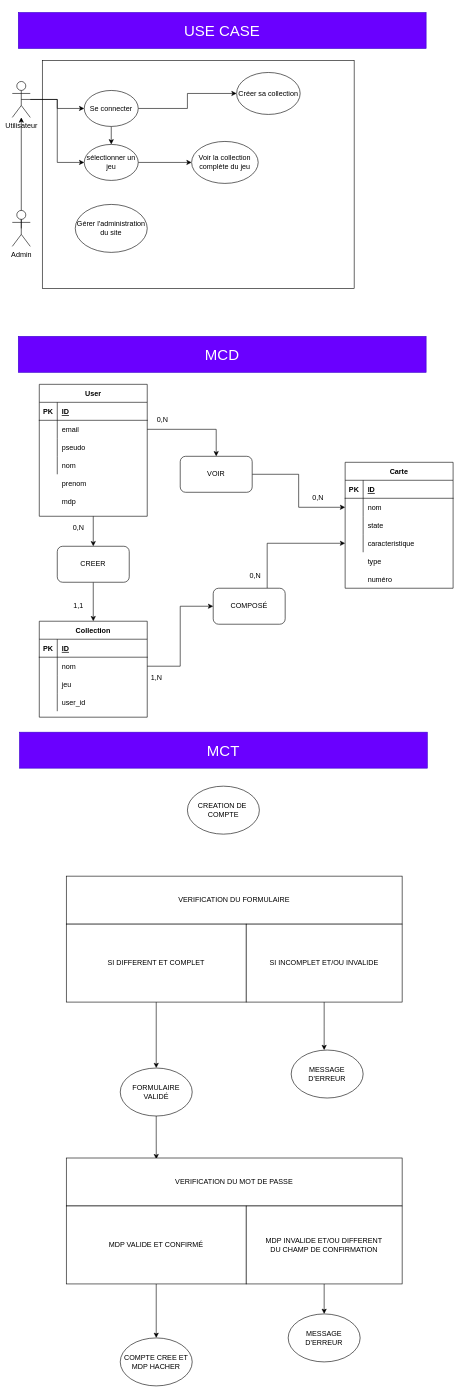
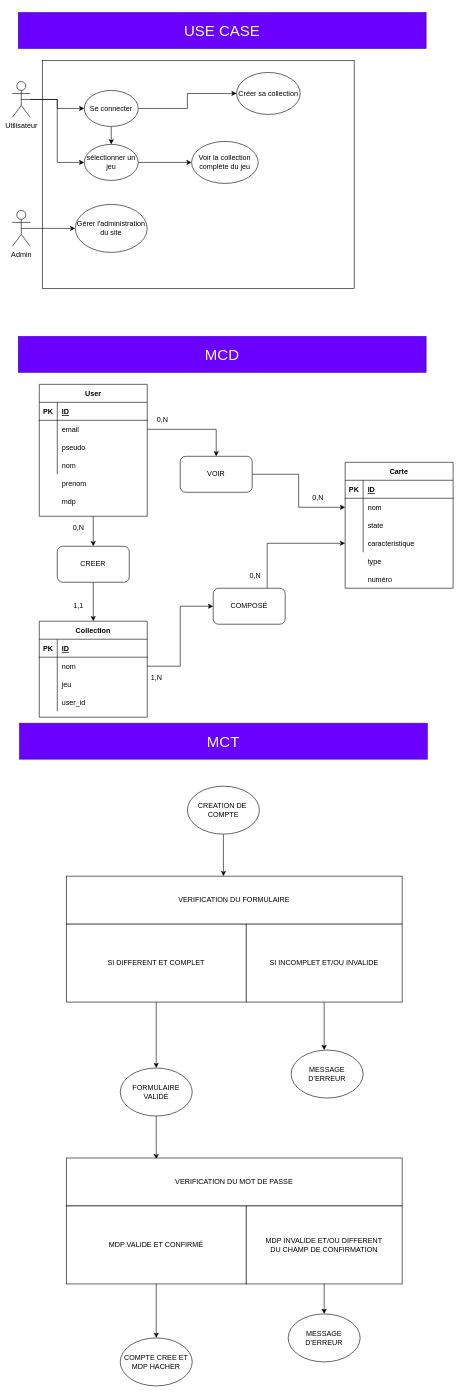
- <mxCell id="13" style="edgeStyle=orthogonalEdgeStyle;rounded=0;orthogonalLoop=1;jettySize=auto;html=1;exitX=0.5;exitY=0.5;exitDx=0;exitDy=0;exitPerimeter=0;" edge="1" parent="1" source="14" target="5"><mxGeometry relative="1" as="geometry" /></mxCell>
+ <mxCell id="13" style="edgeStyle=orthogonalEdgeStyle;rounded=0;orthogonalLoop=1;jettySize=auto;html=1;exitX=0.5;exitY=0.5;exitDx=0;exitDy=0;exitPerimeter=0;entryX=0;entryY=0.5;entryDx=0;entryDy=0;" edge="1" parent="1" source="14" target="15"><mxGeometry relative="1" as="geometry" /></mxCell>
- <mxCell id="76" value="&lt;font style=&quot;font-size: 25px&quot;&gt;MCT&lt;/font&gt;" style="rounded=0;whiteSpace=wrap;html=1;fillColor=#6a00ff;strokeColor=#3700CC;fontColor=#ffffff;" vertex="1" parent="1"><mxGeometry x="32" y="1220" width="680" height="60" as="geometry" /></mxCell>
+ <mxCell id="76" value="&lt;font style=&quot;font-size: 25px&quot;&gt;MCT&lt;/font&gt;" style="rounded=0;whiteSpace=wrap;html=1;fillColor=#6a00ff;strokeColor=#3700CC;fontColor=#ffffff;" vertex="1" parent="1"><mxGeometry x="32" y="1205" width="680" height="60" as="geometry" /></mxCell>
+ <mxCell id="77" style="edgeStyle=orthogonalEdgeStyle;rounded=0;orthogonalLoop=1;jettySize=auto;html=1;exitX=0.5;exitY=1;exitDx=0;exitDy=0;entryX=0.468;entryY=0;entryDx=0;entryDy=0;entryPerimeter=0;" edge="1" parent="1" source="78" target="79"><mxGeometry relative="1" as="geometry" /></mxCell>
